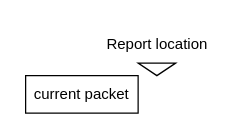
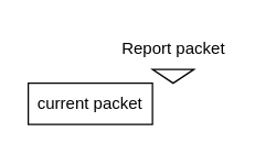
- <mxCell id="4" value="Report location" style="text;html=1;strokeColor=none;fillColor=none;align=center;verticalAlign=middle;whiteSpace=wrap;rounded=0;" parent="1" vertex="1"><mxGeometry x="72.5" y="20" width="105" height="30" as="geometry" /></mxCell>
+ <mxCell id="4" value="Report packet" style="text;html=1;strokeColor=none;fillColor=none;align=center;verticalAlign=middle;whiteSpace=wrap;rounded=0;" parent="1" vertex="1"><mxGeometry x="72.5" y="20" width="105" height="30" as="geometry" /></mxCell>
